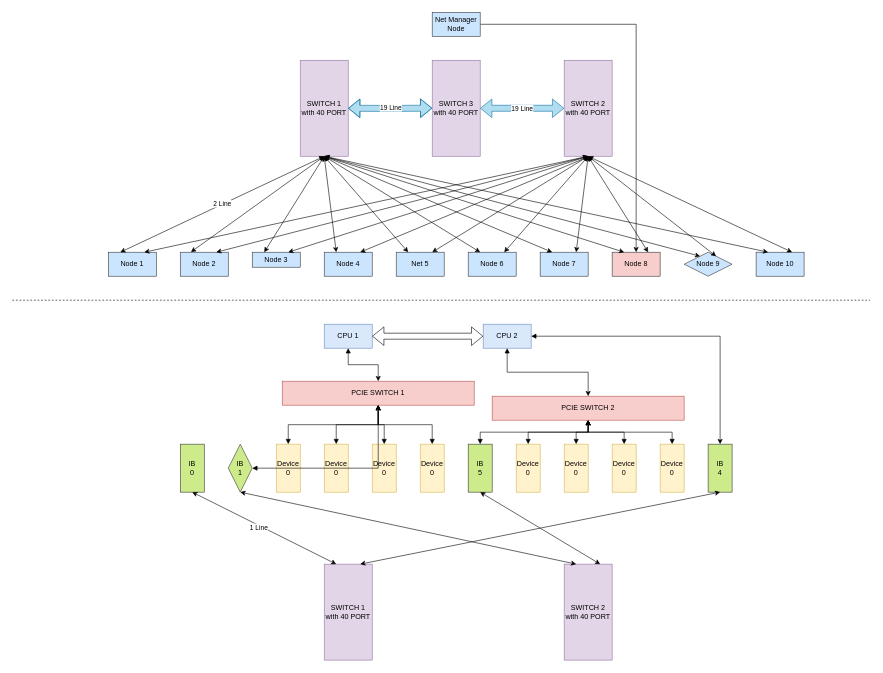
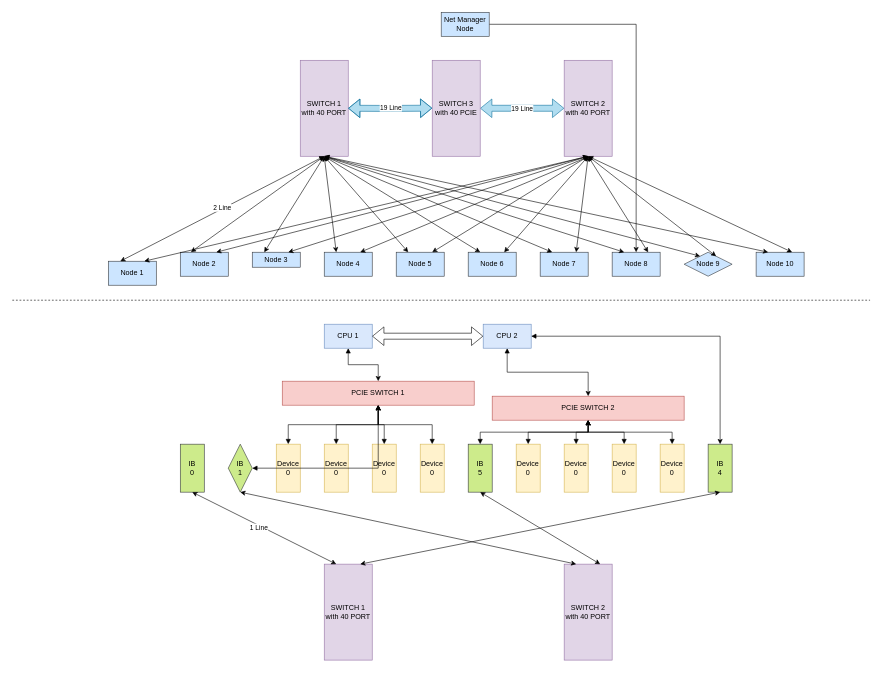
- <mxCell id="79" value="Net Manager&lt;br&gt;Node" style="rounded=0;whiteSpace=wrap;html=1;fillColor=#cce5ff;strokeColor=#36393d;" vertex="1" parent="1"><mxGeometry x="720" width="80" height="40" as="geometry" y="20" /></mxCell>
+ <mxCell id="79" value="Net Manager&lt;br&gt;Node" style="rounded=0;whiteSpace=wrap;html=1;fillColor=#cce5ff;strokeColor=#36393d;" vertex="1" parent="1"><mxGeometry x="735" y="20" width="80" height="40" as="geometry" /></mxCell>
- <mxCell id="35" value="SWITCH 3&lt;br&gt;with 40 PORT" style="rounded=0;whiteSpace=wrap;html=1;fillColor=#e1d5e7;strokeColor=#9673a6;" vertex="1" parent="1"><mxGeometry x="720" y="100" width="80" height="160" as="geometry" /></mxCell>
+ <mxCell id="35" value="SWITCH 3&lt;br&gt;with 40 PCIE" style="rounded=0;whiteSpace=wrap;html=1;fillColor=#e1d5e7;strokeColor=#9673a6;" vertex="1" parent="1"><mxGeometry x="720" y="100" width="80" height="160" as="geometry" /></mxCell>
- <mxCell id="13" value="Node 1" style="rounded=0;whiteSpace=wrap;html=1;fillColor=#cce5ff;strokeColor=#36393d;" vertex="1" parent="1"><mxGeometry x="180" y="420" width="80" height="40" as="geometry" /></mxCell>
+ <mxCell id="13" value="Node 1" style="rounded=0;whiteSpace=wrap;html=1;fillColor=#cce5ff;strokeColor=#36393d;" vertex="1" parent="1"><mxGeometry x="180" y="435" width="80" height="40" as="geometry" /></mxCell>
- <mxCell id="8" value="Net 5" style="rounded=0;whiteSpace=wrap;html=1;fillColor=#cce5ff;strokeColor=#36393d;" vertex="1" parent="1"><mxGeometry x="660" y="420" width="80" height="40" as="geometry" /></mxCell>
+ <mxCell id="8" value="Node 5" style="rounded=0;whiteSpace=wrap;html=1;fillColor=#cce5ff;strokeColor=#36393d;" vertex="1" parent="1"><mxGeometry x="660" y="420" width="80" height="40" as="geometry" /></mxCell>
- <mxCell id="10" value="Node 8" style="rounded=0;whiteSpace=wrap;html=1;fillColor=#f8cecc;strokeColor=#36393d;" vertex="1" parent="1"><mxGeometry x="1020" y="420" width="80" height="40" as="geometry" /></mxCell>
+ <mxCell id="10" value="Node 8" style="rounded=0;whiteSpace=wrap;html=1;fillColor=#cce5ff;strokeColor=#36393d;" vertex="1" parent="1"><mxGeometry x="1020" y="420" width="80" height="40" as="geometry" /></mxCell>
